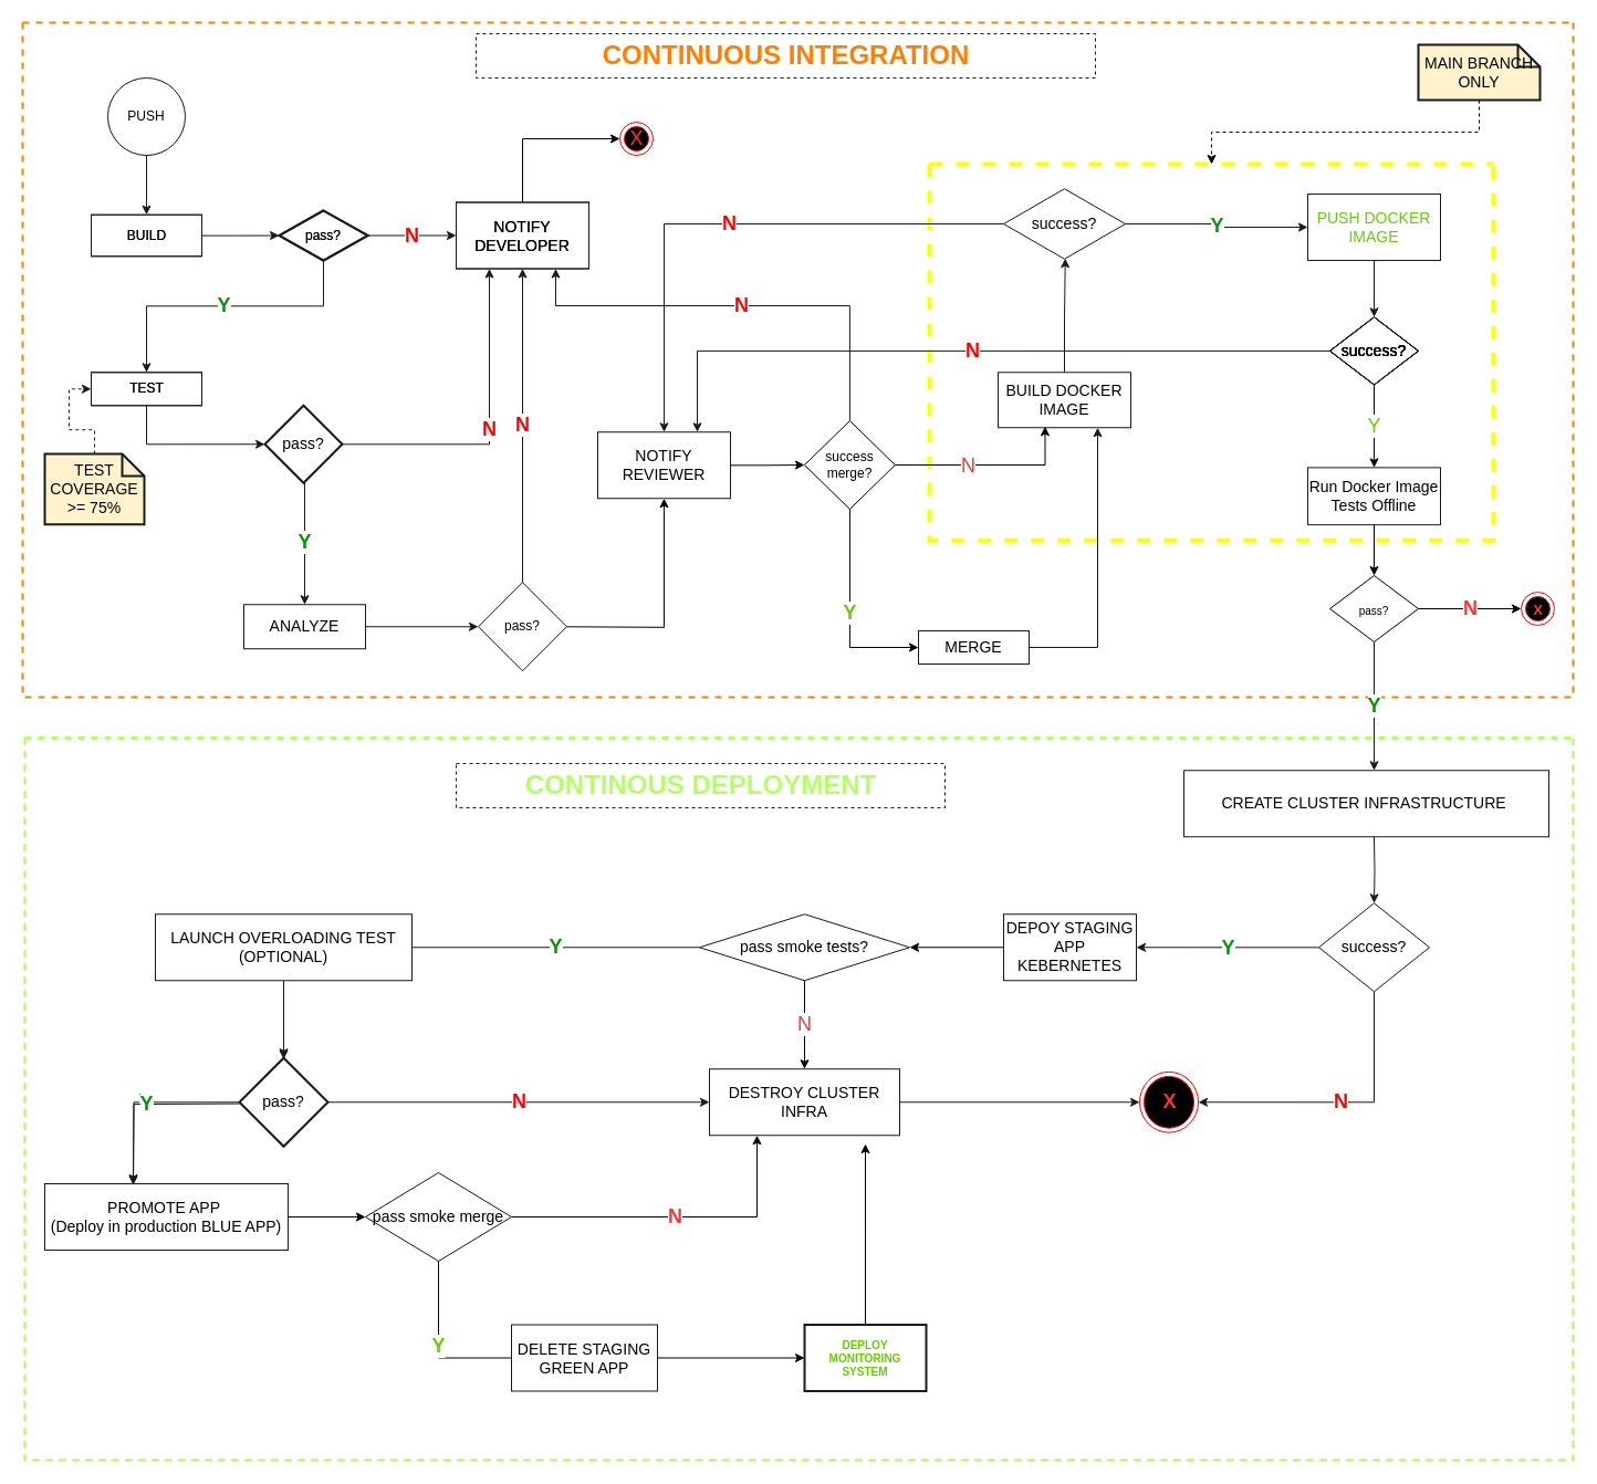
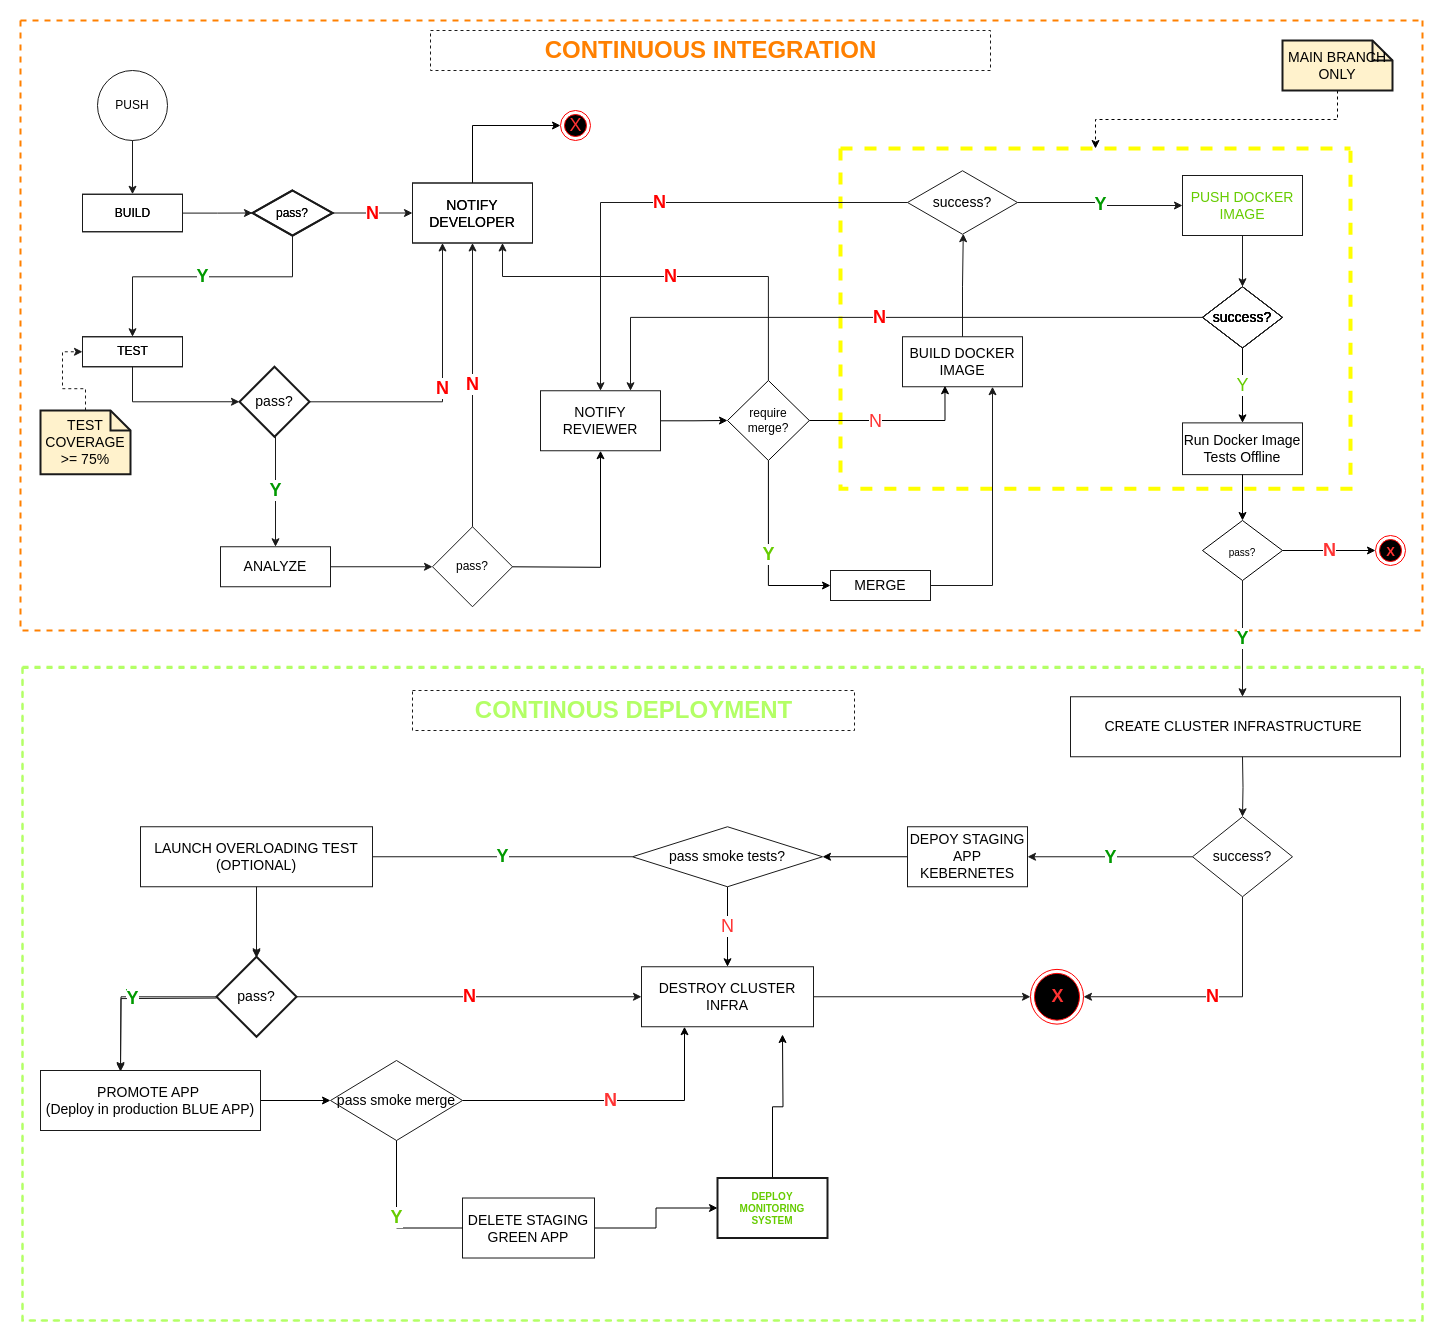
- <mxCell id="30" value="success merge?" style="rhombus;whiteSpace=wrap;html=1;fontColor=#000000;fillColor=none;strokeColor=#000000;" parent="23" vertex="1"><mxGeometry x="707" y="360" width="81.83" height="80" as="geometry" /></mxCell>
+ <mxCell id="30" value="require merge?" style="rhombus;whiteSpace=wrap;html=1;fontColor=#000000;fillColor=none;strokeColor=#000000;" parent="23" vertex="1"><mxGeometry x="707" y="360" width="81.83" height="80" as="geometry" /></mxCell>
- <mxCell id="19" value="&lt;b style=&quot;font-size: 10px;&quot;&gt;DEPLOY MONITORING SYSTEM&lt;/b&gt;" style="rounded=0;whiteSpace=wrap;html=1;fontSize=10;strokeWidth=2;strokeColor=#1A1A1A;fontColor=#66CC00;" parent="2" vertex="1"><mxGeometry x="705" y="531.26" width="110" height="60" as="geometry" /></mxCell>
+ <mxCell id="19" value="&lt;b style=&quot;font-size: 10px;&quot;&gt;DEPLOY MONITORING SYSTEM&lt;/b&gt;" style="rounded=0;whiteSpace=wrap;html=1;fontSize=10;strokeWidth=2;strokeColor=#1A1A1A;fontColor=#66CC00;" parent="2" vertex="1"><mxGeometry x="695" y="511.26" width="110" height="60" as="geometry" /></mxCell>
